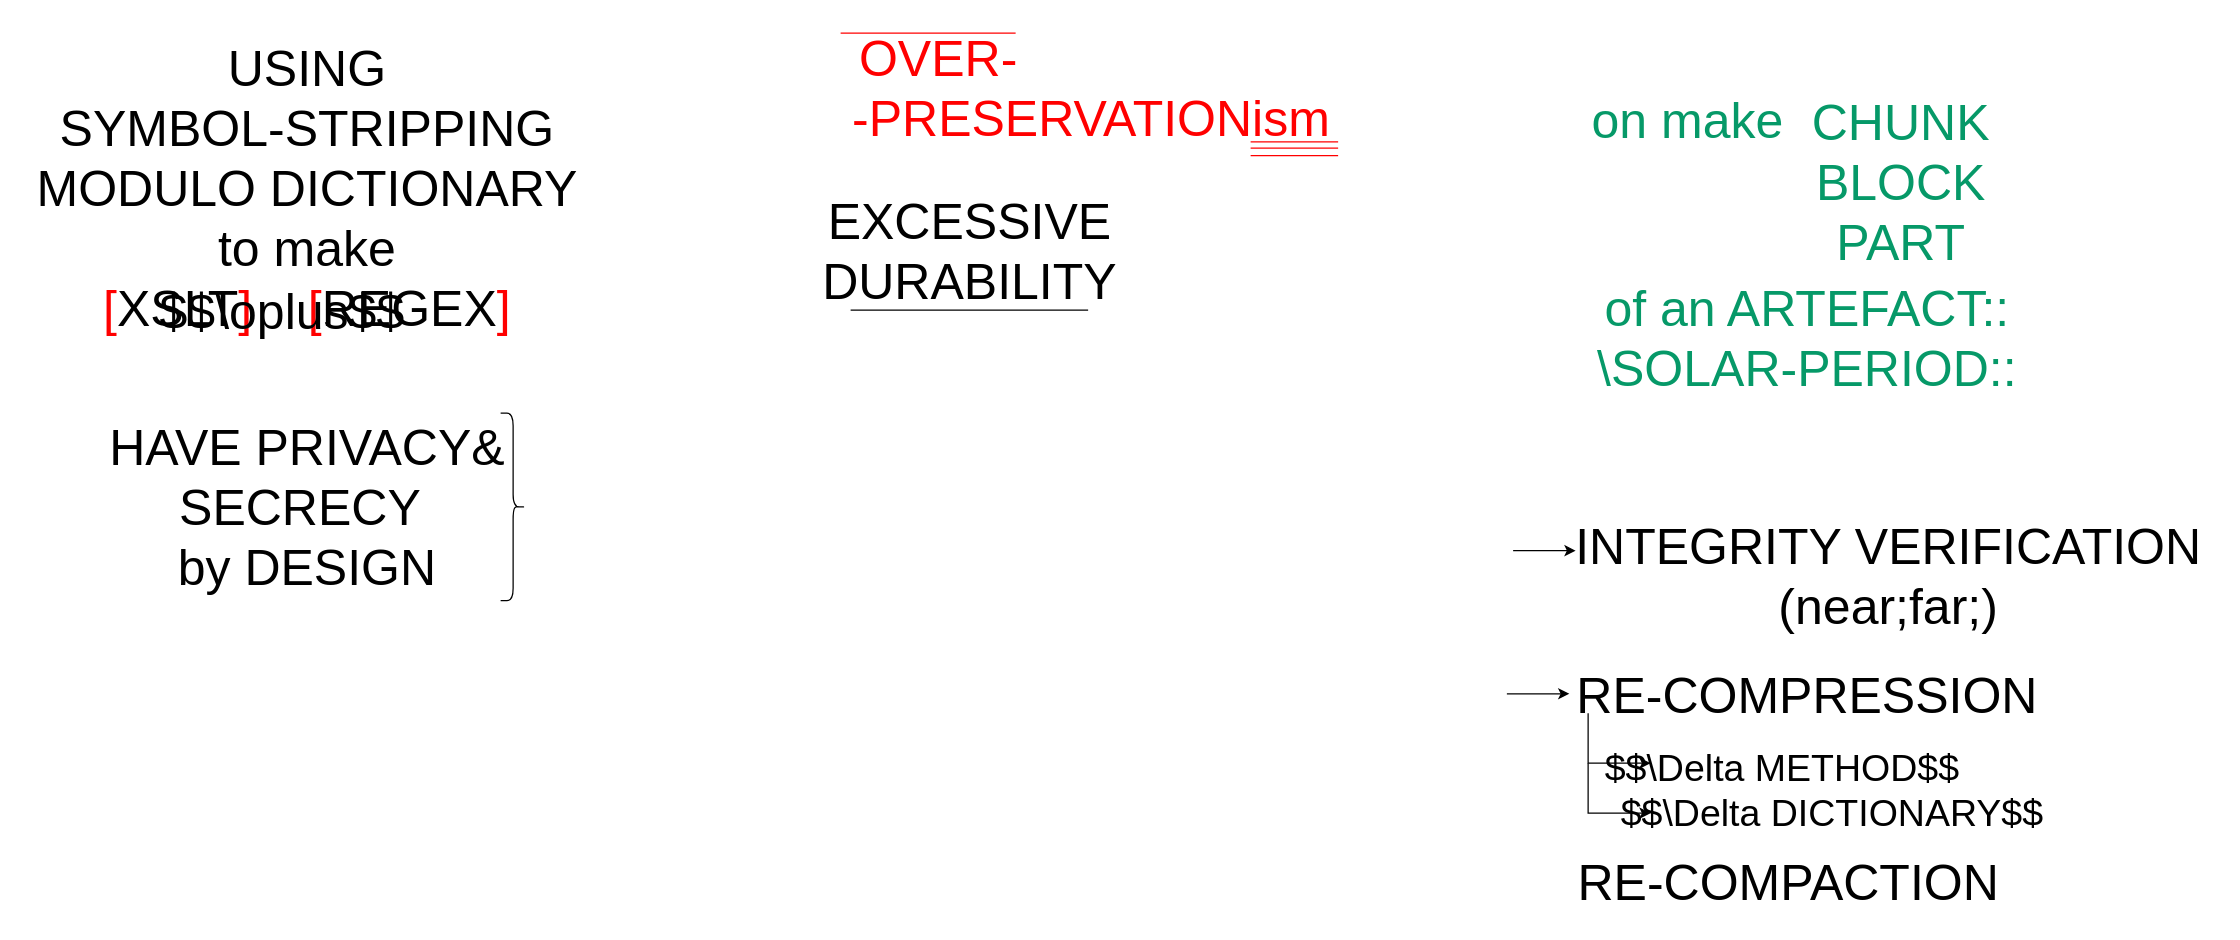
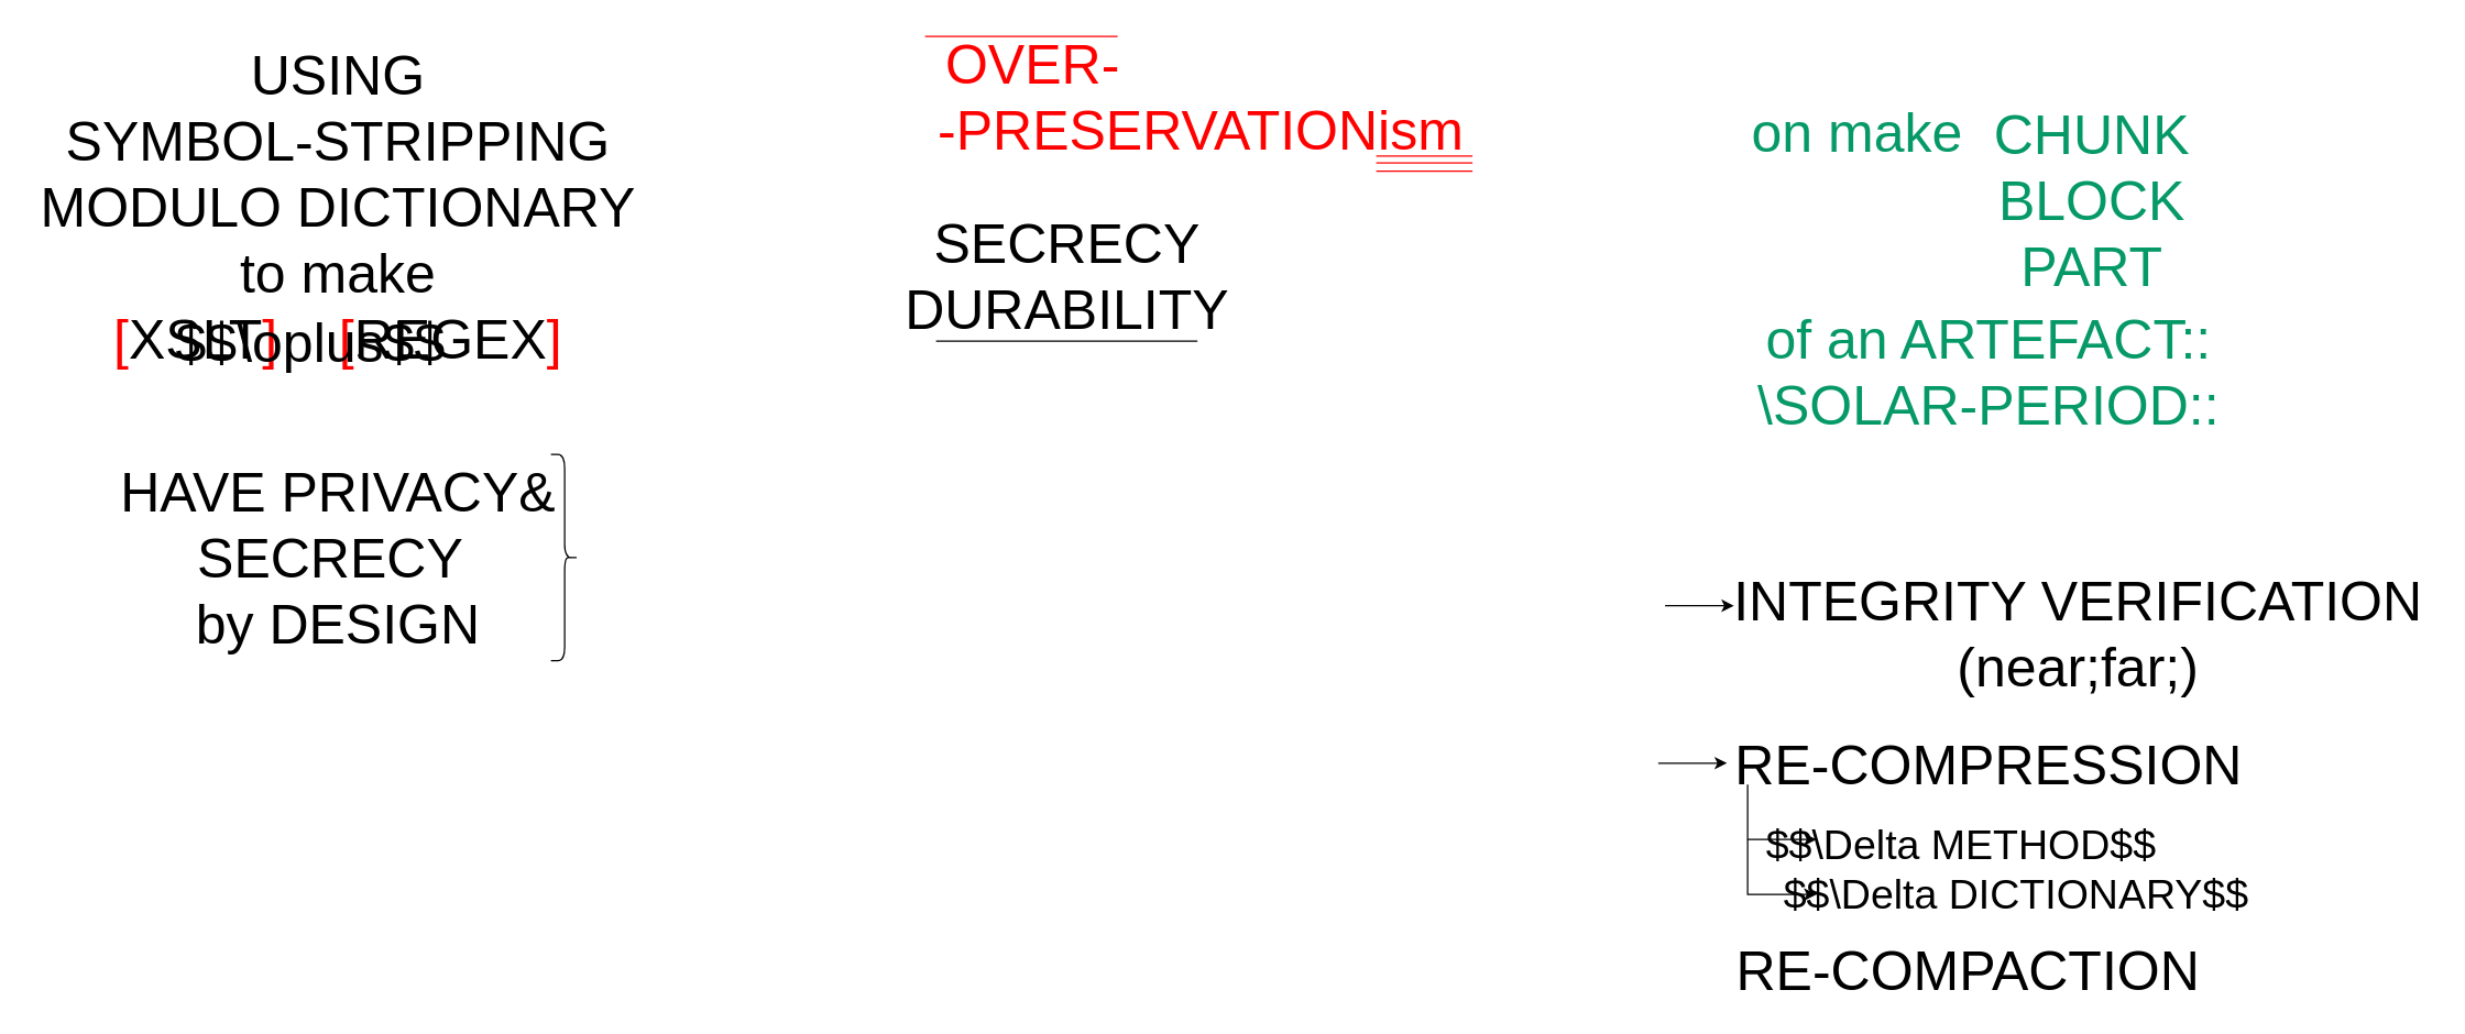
- <mxCell id="7" value="&lt;font color=&quot;#000000&quot;&gt;EXCESSIVE&lt;br&gt;DURABILITY&lt;br&gt;&lt;/font&gt;" style="text;html=1;align=center;verticalAlign=middle;resizable=0;points=[];autosize=1;strokeColor=none;fillColor=none;fontSize=40;fontColor=#FF0000;" vertex="1" parent="1"><mxGeometry x="650" y="150" width="250" height="100" as="geometry" /></mxCell>
+ <mxCell id="7" value="&lt;font color=&quot;#000000&quot;&gt;SECRECY&lt;br&gt;DURABILITY&lt;br&gt;&lt;/font&gt;" style="text;html=1;align=center;verticalAlign=middle;resizable=0;points=[];autosize=1;strokeColor=none;fillColor=none;fontSize=40;fontColor=#FF0000;" vertex="1" parent="1"><mxGeometry x="650" y="150" width="250" height="100" as="geometry" /></mxCell>
